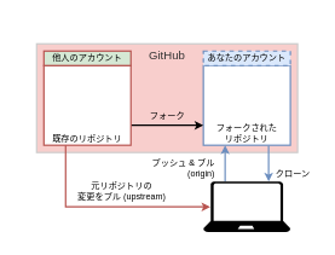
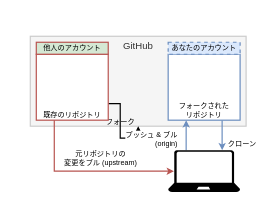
- <mxCell id="3" value="GitHub" style="rounded=0;whiteSpace=wrap;html=1;strokeWidth=2;fontSize=16;fillColor=#f8cecc;strokeColor=#CCCCCC;fontColor=#333333;verticalAlign=top;" parent="1" vertex="1"><mxGeometry x="50" y="60" width="360" height="150" as="geometry" /></mxCell>
+ <mxCell id="3" value="GitHub" style="rounded=0;whiteSpace=wrap;html=1;strokeWidth=2;fontSize=16;fillColor=#f5f5f5;strokeColor=#CCCCCC;fontColor=#333333;verticalAlign=top;" parent="1" vertex="1"><mxGeometry x="50" y="60" width="360" height="150" as="geometry" /></mxCell>
- <mxCell id="6" value="フォーク" style="edgeStyle=orthogonalEdgeStyle;rounded=0;orthogonalLoop=1;jettySize=auto;html=1;exitX=1;exitY=0.75;exitDx=0;exitDy=0;strokeWidth=2;entryX=0;entryY=0.75;entryDx=0;entryDy=0;verticalAlign=bottom;fontSize=12;labelPosition=center;verticalLabelPosition=top;align=center;spacingTop=0;spacingBottom=5;labelBackgroundColor=none;" parent="1" source="7" target="5" edge="1"><mxGeometry relative="1" as="geometry"><mxPoint x="250" y="180" as="targetPoint" /></mxGeometry></mxCell>
+ <mxCell id="6" value="フォーク" style="edgeStyle=orthogonalEdgeStyle;rounded=0;orthogonalLoop=1;jettySize=auto;html=1;exitX=1;exitY=0.75;exitDx=0;exitDy=0;strokeWidth=2;verticalAlign=bottom;fontSize=12;labelPosition=center;verticalLabelPosition=top;align=center;spacingTop=0;spacingBottom=5;labelBackgroundColor=none;" parent="1" source="7" target="3" edge="1"><mxGeometry relative="1" as="geometry"><mxPoint x="250" y="180" as="targetPoint" /></mxGeometry></mxCell>
